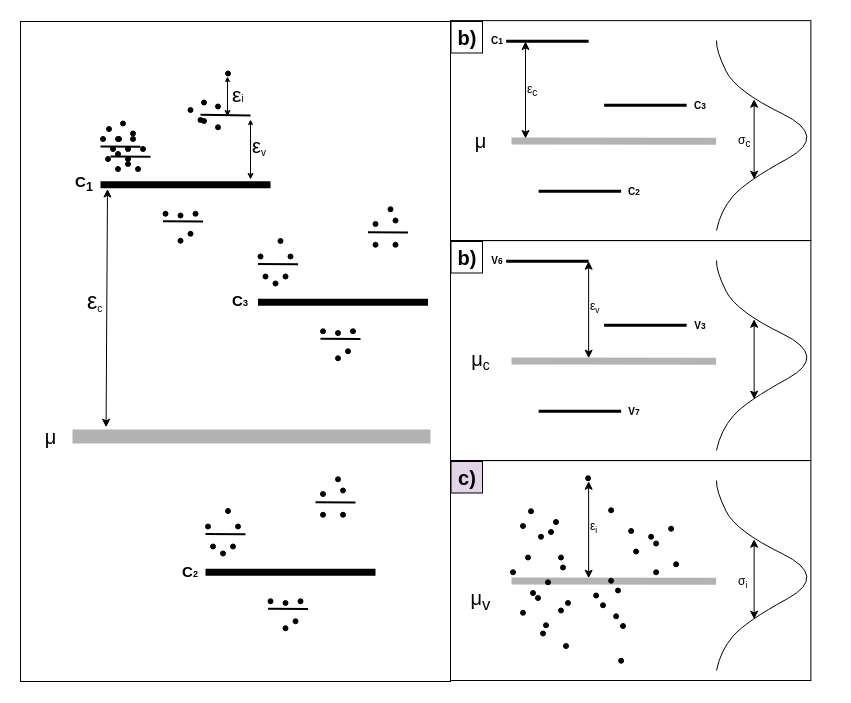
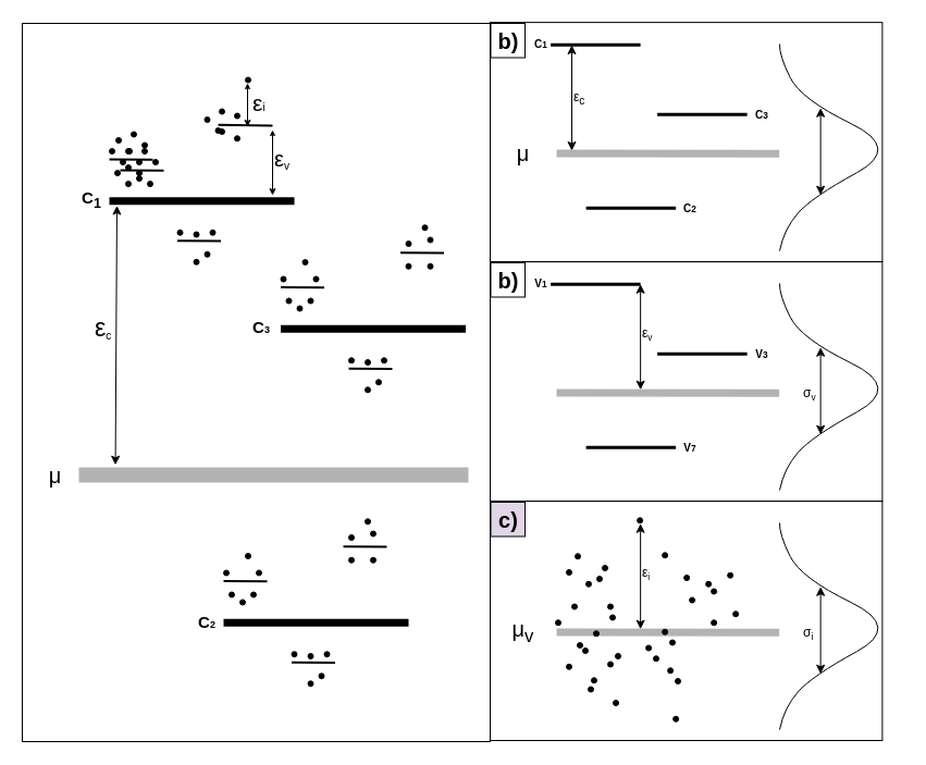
- <mxCell id="15" value="σ&lt;sub&gt;c&lt;/sub&gt;" style="text;html=1;strokeColor=none;fillColor=none;align=left;verticalAlign=middle;whiteSpace=wrap;rounded=0;" vertex="1" parent="1"><mxGeometry x="735.63" y="125.74" width="20" height="30" as="geometry" /></mxCell>
- <mxCell id="102" value="&lt;b style=&quot;&quot;&gt;&lt;font size=&quot;1&quot;&gt;V&lt;/font&gt;&lt;span style=&quot;font-size: 8.333px;&quot;&gt;6&lt;/span&gt;&lt;/b&gt;" style="text;html=1;strokeColor=none;fillColor=none;align=center;verticalAlign=middle;whiteSpace=wrap;rounded=0;" vertex="1" parent="1"><mxGeometry x="480.63" y="244.74" width="32" height="30" as="geometry" /></mxCell>
+ <mxCell id="102" value="&lt;b style=&quot;&quot;&gt;&lt;font size=&quot;1&quot;&gt;V&lt;/font&gt;&lt;span style=&quot;font-size: 8.333px;&quot;&gt;1&lt;/span&gt;&lt;/b&gt;" style="text;html=1;strokeColor=none;fillColor=none;align=center;verticalAlign=middle;whiteSpace=wrap;rounded=0;" vertex="1" parent="1"><mxGeometry x="480.63" y="244.74" width="32" height="30" as="geometry" /></mxCell>
- <mxCell id="105" value="&lt;font style=&quot;font-size: 20px;&quot;&gt;μ&lt;/font&gt;&lt;font style=&quot;font-size: 16.667px;&quot;&gt;&lt;sub&gt;c&lt;/sub&gt;&lt;/font&gt;" style="text;html=1;strokeColor=none;fillColor=none;align=center;verticalAlign=middle;whiteSpace=wrap;rounded=0;" vertex="1" parent="1"><mxGeometry x="469.63" y="345" width="21" height="30" as="geometry" /></mxCell>
+ <mxCell id="103" value="σ&lt;span style=&quot;font-size: 10px;&quot;&gt;&lt;sub&gt;v&lt;/sub&gt;&lt;/span&gt;" style="text;html=1;strokeColor=none;fillColor=none;align=left;verticalAlign=middle;whiteSpace=wrap;rounded=0;" vertex="1" parent="1"><mxGeometry x="735.63" y="345.74" width="20" height="30" as="geometry" /></mxCell>
- <mxCell id="114" value="&lt;font style=&quot;font-size: 20px;&quot;&gt;μ&lt;sub&gt;v&lt;/sub&gt;&lt;/font&gt;" style="text;html=1;strokeColor=none;fillColor=none;align=center;verticalAlign=middle;whiteSpace=wrap;rounded=0;" vertex="1" parent="1"><mxGeometry x="469.63" y="585" width="21" height="30" as="geometry" /></mxCell>
+ <mxCell id="114" value="&lt;font style=&quot;font-size: 20px;&quot;&gt;μ&lt;sub&gt;v&lt;/sub&gt;&lt;/font&gt;" style="text;html=1;strokeColor=none;fillColor=none;align=center;verticalAlign=middle;whiteSpace=wrap;rounded=0;" vertex="1" parent="1"><mxGeometry x="469.63" y="565" width="21" height="30" as="geometry" /></mxCell>
